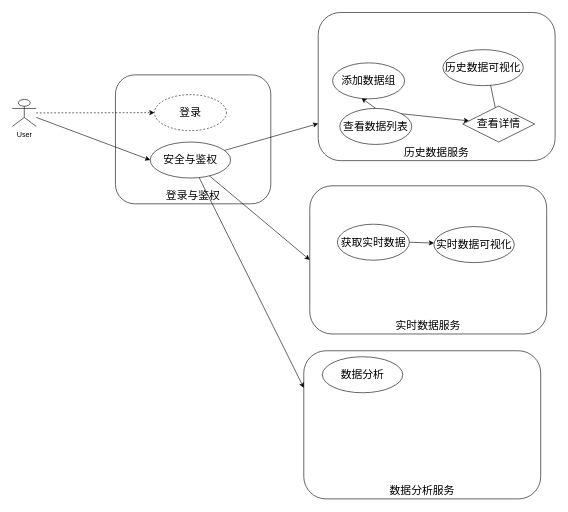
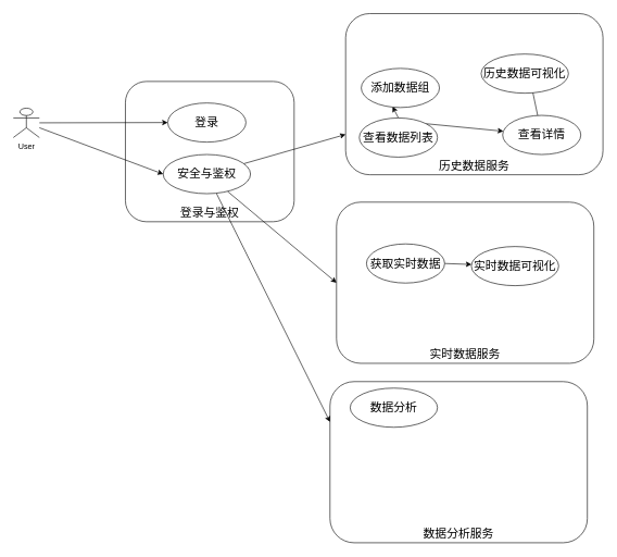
- <mxCell id="6" value="" style="rounded=0;orthogonalLoop=1;jettySize=auto;html=1;dashed=1;" edge="1" parent="1" source="8" target="9"><mxGeometry relative="1" as="geometry" /></mxCell>
+ <mxCell id="6" value="" style="rounded=0;orthogonalLoop=1;jettySize=auto;html=1;" edge="1" parent="1" source="8" target="9"><mxGeometry relative="1" as="geometry" /></mxCell>
- <mxCell id="9" value="登录" style="ellipse;whiteSpace=wrap;html=1;verticalAlign=middle;gradientColor=#ffffff;align=center;fontSize=18;dashed=1;" vertex="1" parent="1"><mxGeometry x="257" y="157" width="120" height="60" as="geometry" /></mxCell>
+ <mxCell id="9" value="登录" style="ellipse;whiteSpace=wrap;html=1;verticalAlign=middle;gradientColor=#ffffff;align=center;fontSize=18;" vertex="1" parent="1"><mxGeometry x="257" y="157" width="120" height="60" as="geometry" /></mxCell>
- <mxCell id="14" value="查看详情" style="rhombus;whiteSpace=wrap;html=1;verticalAlign=middle;gradientColor=#ffffff;align=center;fontSize=18;" vertex="1" parent="1"><mxGeometry x="771" y="176" width="120" height="60" as="geometry" /></mxCell>
+ <mxCell id="14" value="查看详情" style="ellipse;whiteSpace=wrap;html=1;verticalAlign=middle;gradientColor=#ffffff;align=center;fontSize=18;" vertex="1" parent="1"><mxGeometry x="771" y="176" width="120" height="60" as="geometry" /></mxCell>
- <mxCell id="12" value="查看数据列表" style="ellipse;whiteSpace=wrap;html=1;verticalAlign=middle;gradientColor=#ffffff;align=center;fontSize=18;" vertex="1" parent="1"><mxGeometry x="566" y="180" width="120" height="60" as="geometry" /></mxCell>
+ <mxCell id="12" value="查看数据列表" style="ellipse;whiteSpace=wrap;html=1;verticalAlign=middle;gradientColor=#ffffff;align=center;fontSize=18;" vertex="1" parent="1"><mxGeometry x="551" y="180" width="120" height="60" as="geometry" /></mxCell>
